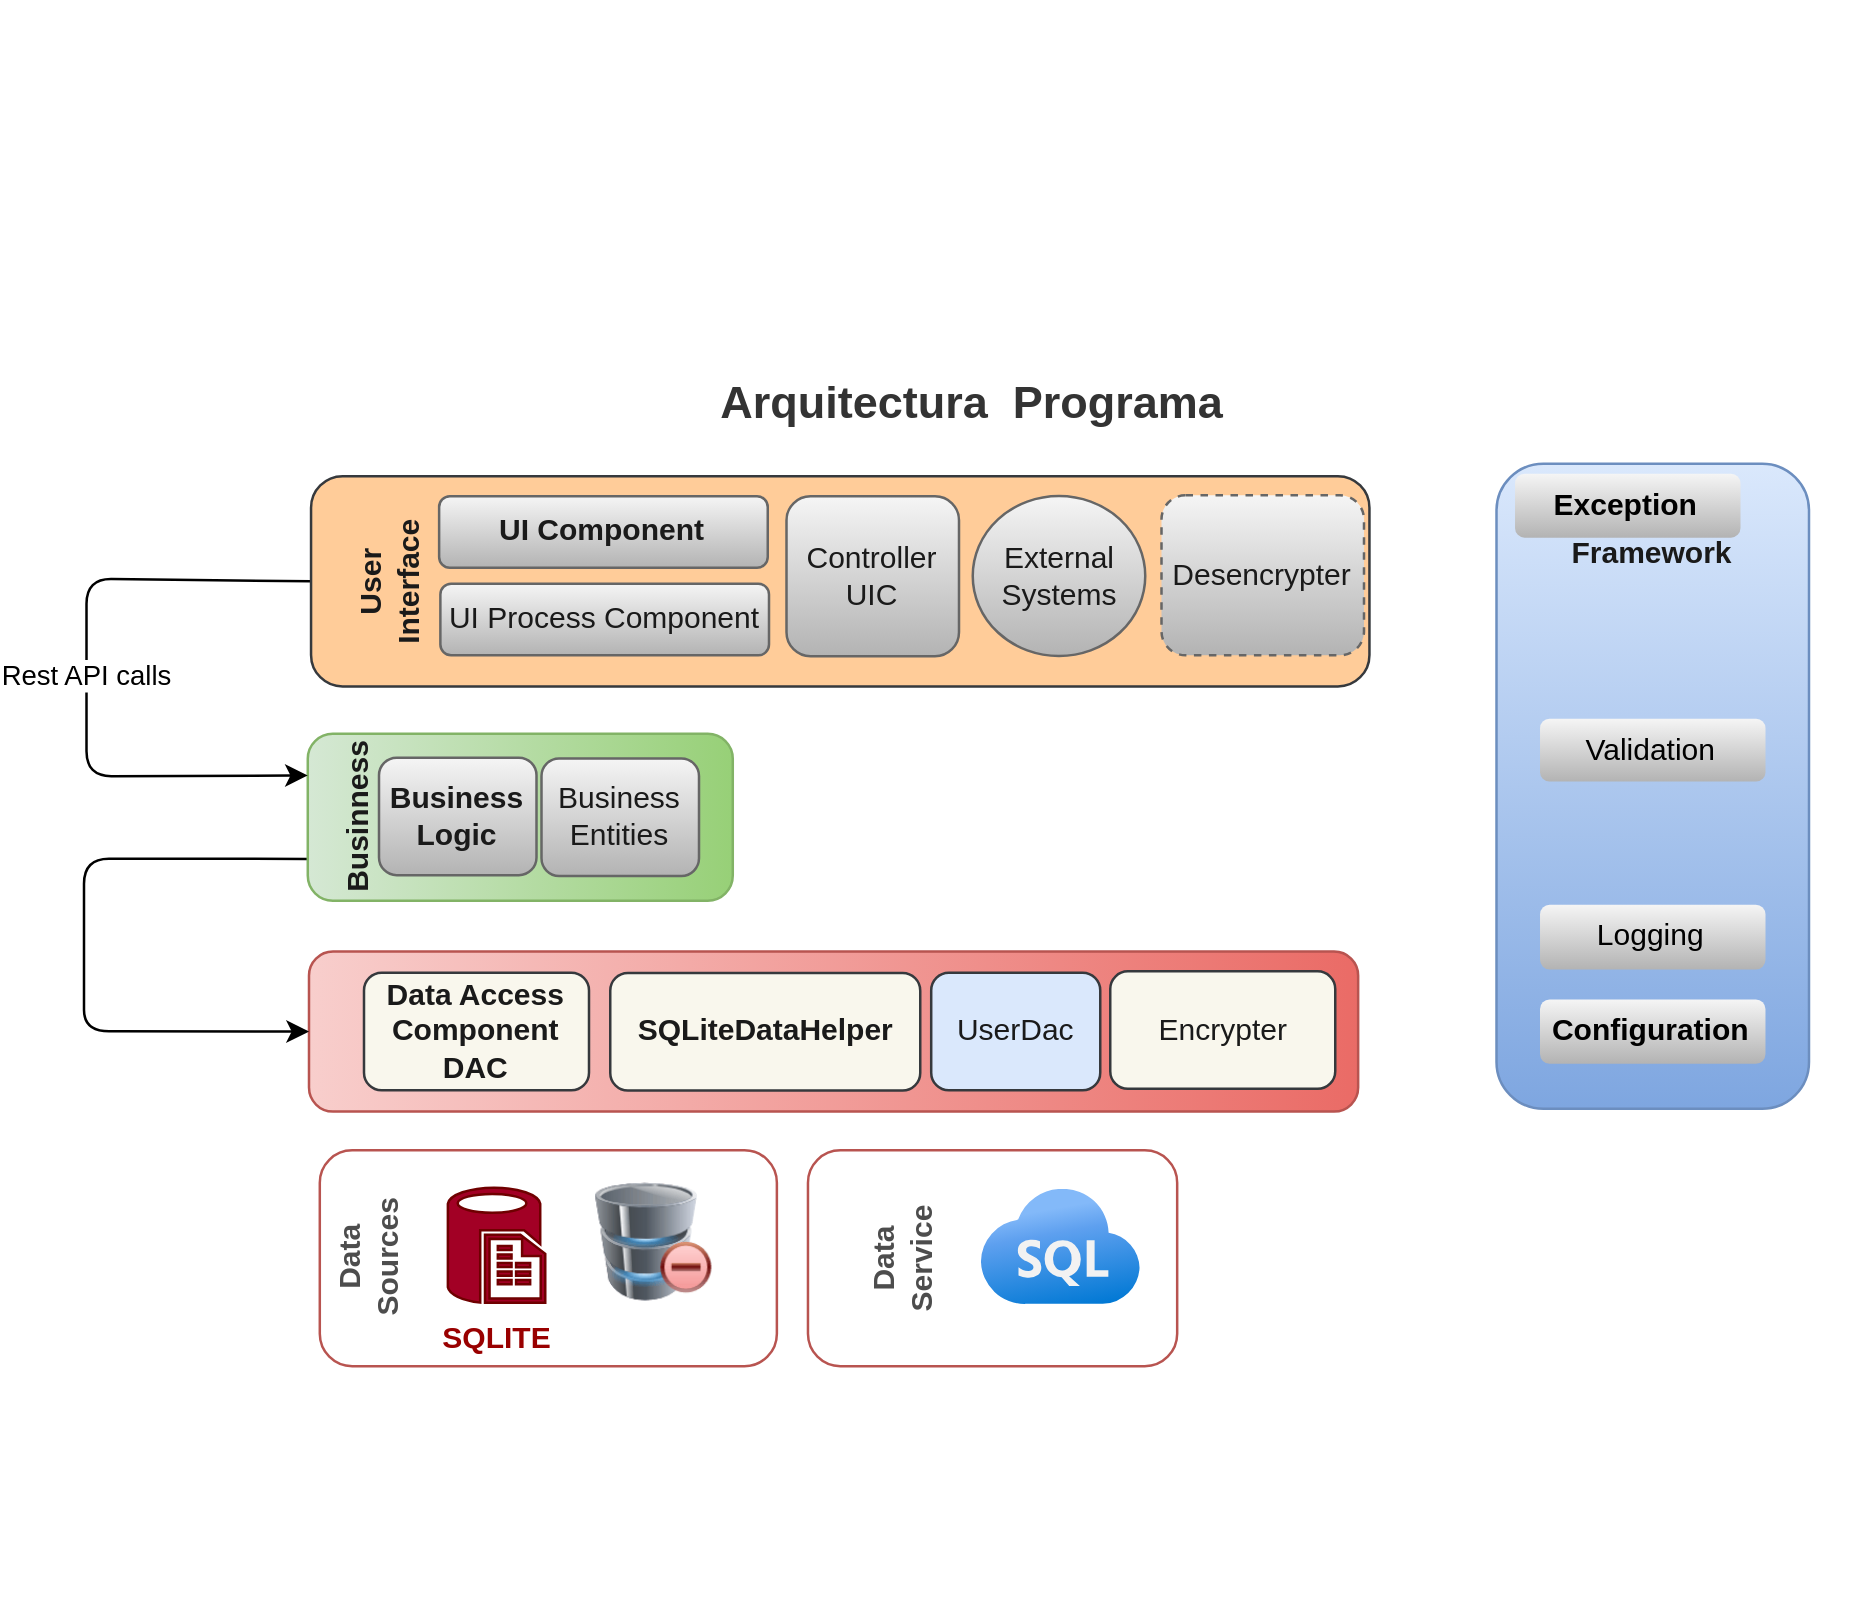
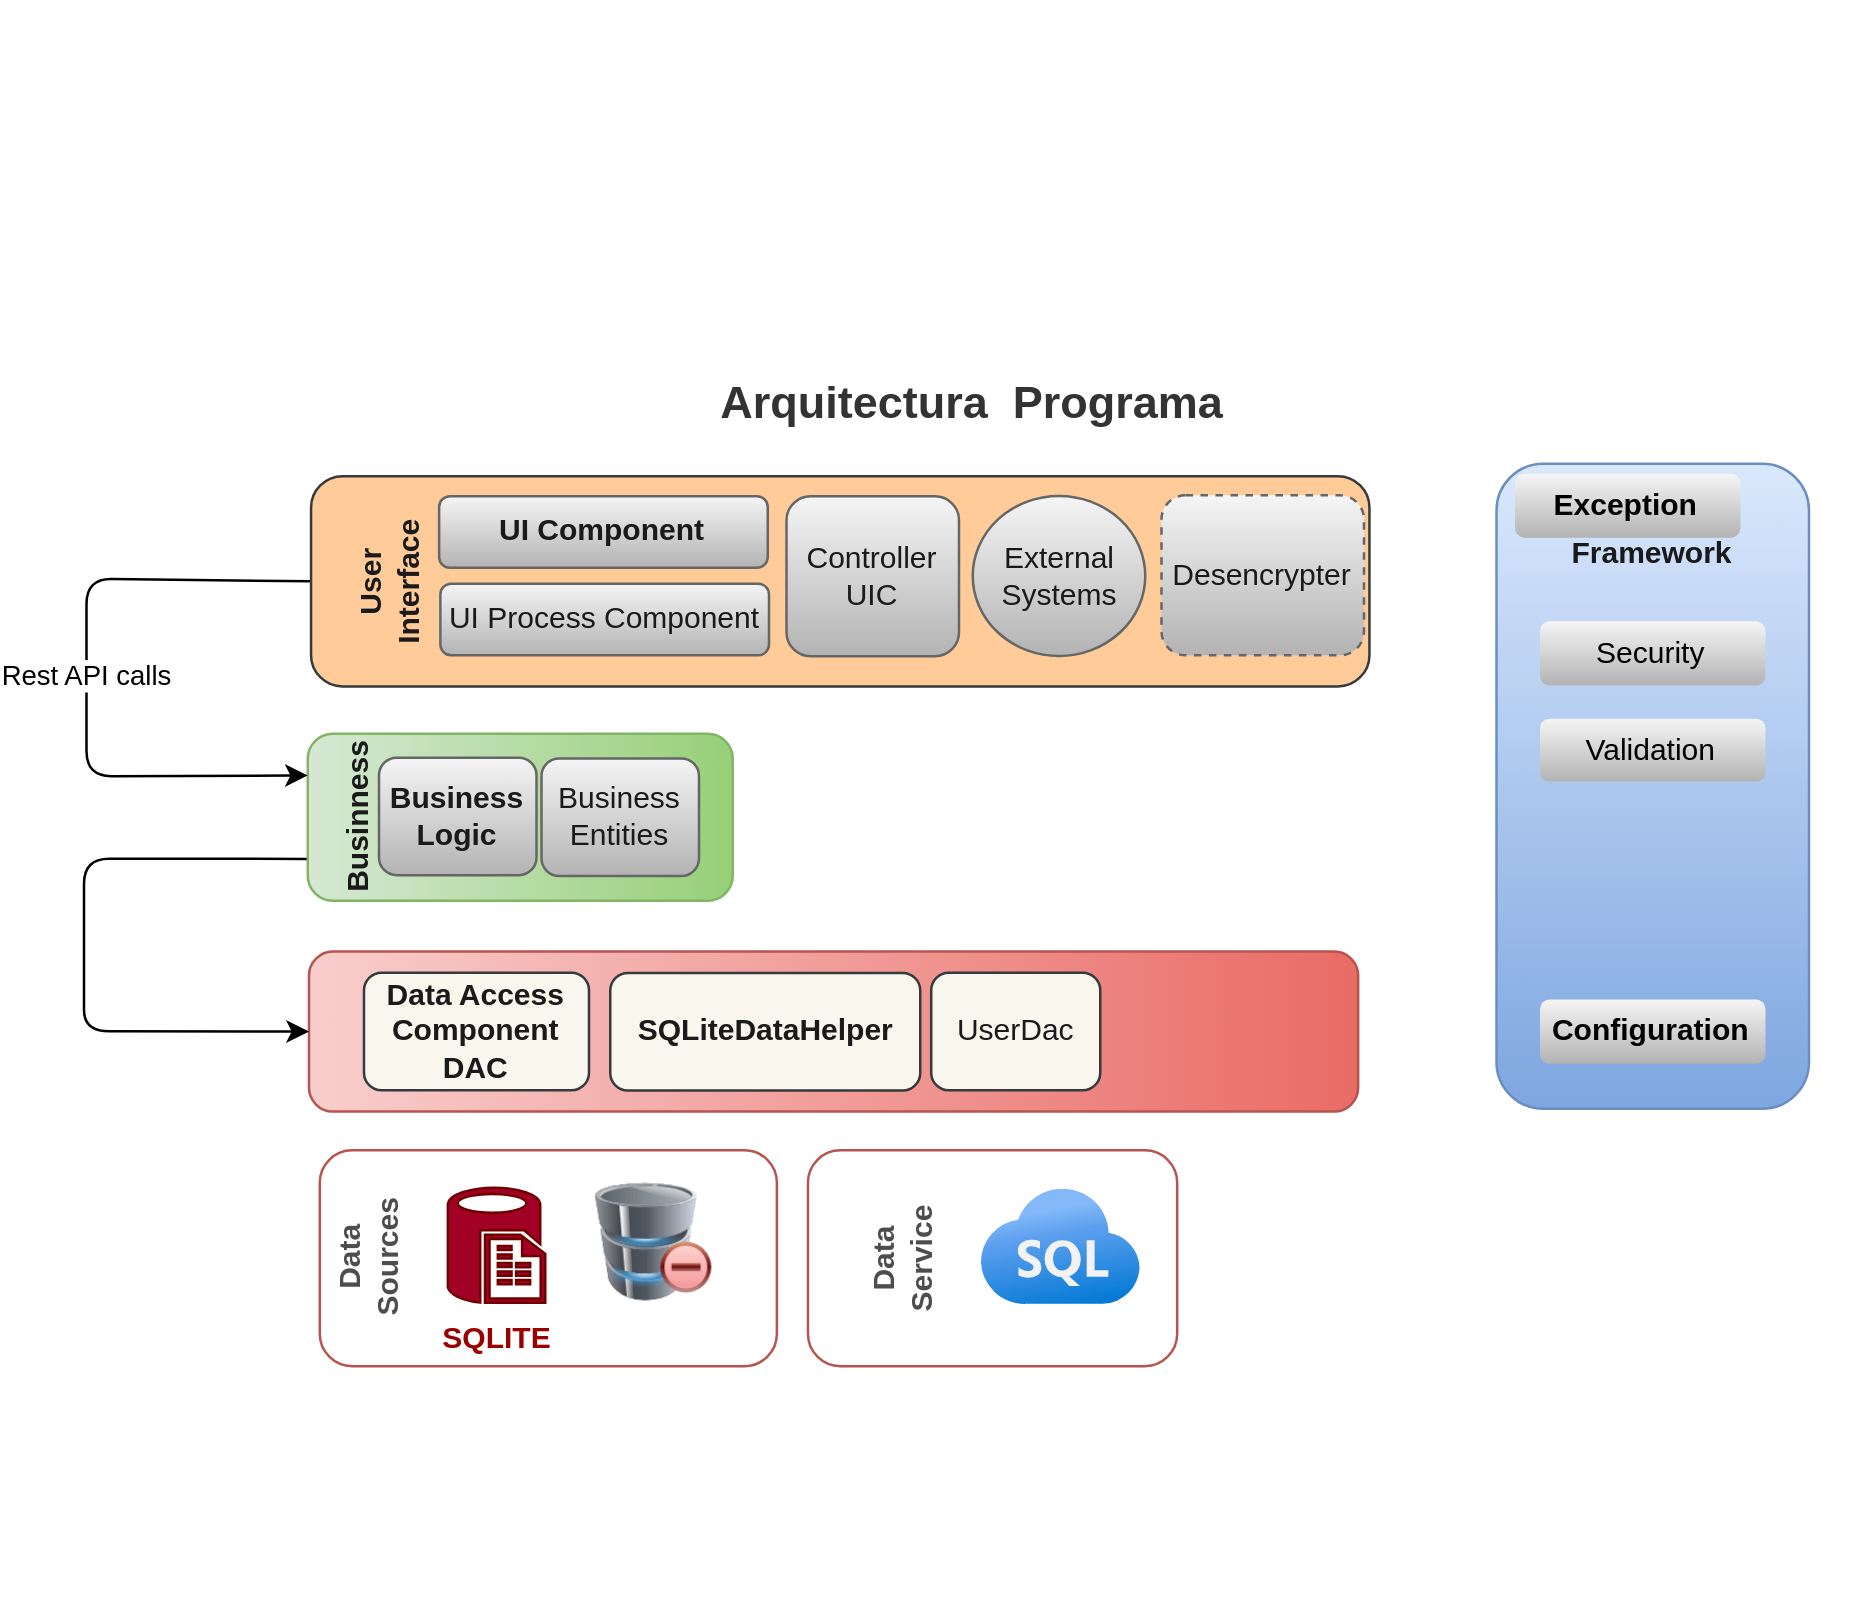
+ <mxCell id="9" value="&lt;span style=&quot;&quot;&gt;&lt;font color=&quot;#000000&quot;&gt;Security&lt;/font&gt;&lt;/span&gt;" style="rounded=1;whiteSpace=wrap;html=1;fillColor=#f5f5f5;strokeColor=none;gradientColor=#b3b3b3;" parent="1" vertex="1"><mxGeometry x="602.41" y="248" width="90.19" height="25.72" as="geometry" /></mxCell>
- <mxCell id="10" value="&lt;span style=&quot;&quot;&gt;&lt;font color=&quot;#000000&quot;&gt;Logging&lt;/font&gt;&lt;/span&gt;" style="rounded=1;whiteSpace=wrap;html=1;fillColor=#f5f5f5;strokeColor=none;gradientColor=#b3b3b3;" parent="1" vertex="1"><mxGeometry x="602.41" y="361.35" width="90.19" height="25.97" as="geometry" /></mxCell>
- <mxCell id="29" value="&lt;font color=&quot;#1a1a1a&quot;&gt;Encrypter&lt;br&gt;&lt;/font&gt;" style="rounded=1;whiteSpace=wrap;html=1;fillColor=#f9f7ed;strokeColor=#36393d;" vertex="1" parent="1"><mxGeometry x="430.5" y="388.04" width="90" height="47" as="geometry" /></mxCell>
- <mxCell id="6" value="&lt;font color=&quot;#1a1a1a&quot;&gt;UserDac&lt;br&gt;&lt;/font&gt;" style="rounded=1;whiteSpace=wrap;html=1;fillColor=#dae8fc;strokeColor=#36393d;" parent="1" vertex="1"><mxGeometry x="358.88" y="388.62" width="67.62" height="47" as="geometry" /></mxCell>
+ <mxCell id="6" value="&lt;font color=&quot;#1a1a1a&quot;&gt;UserDac&lt;br&gt;&lt;/font&gt;" style="rounded=1;whiteSpace=wrap;html=1;fillColor=#f9f7ed;strokeColor=#36393d;" parent="1" vertex="1"><mxGeometry x="358.88" y="388.62" width="67.62" height="47" as="geometry" /></mxCell>
